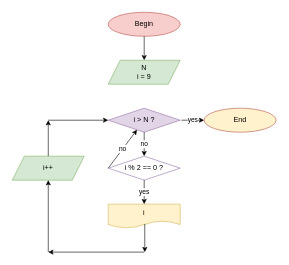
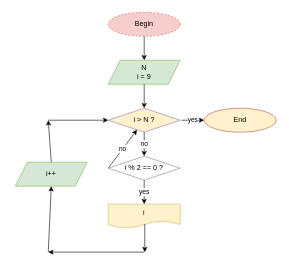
- <mxCell id="2" value="Begin" style="ellipse;whiteSpace=wrap;html=1;fillColor=#f8cecc;strokeColor=#b85450;" vertex="1" parent="1"><mxGeometry x="180" y="20" width="120" height="40" as="geometry" /></mxCell>
+ <mxCell id="2" value="Begin" style="ellipse;whiteSpace=wrap;html=1;fillColor=#f8cecc;strokeColor=#b85450;dashed=1;" vertex="1" parent="1"><mxGeometry x="180" y="20" width="120" height="40" as="geometry" /></mxCell>
+ <mxCell id="5" value="" style="endArrow=classic;html=1;rounded=0;exitX=0.5;exitY=1;exitDx=0;exitDy=0;" edge="1" parent="1" source="4" target="6"><mxGeometry width="50" height="50" relative="1" as="geometry"><mxPoint x="210" y="400" as="sourcePoint" /><mxPoint x="240" y="220" as="targetPoint" /></mxGeometry></mxCell>
- <mxCell id="6" value="i &amp;gt; N ?" style="rhombus;whiteSpace=wrap;html=1;fillColor=#e1d5e7;strokeColor=#9673a6;" vertex="1" parent="1"><mxGeometry x="180" y="180" width="120" height="40" as="geometry" /></mxCell>
+ <mxCell id="6" value="i &amp;gt; N ?" style="rhombus;whiteSpace=wrap;html=1;fillColor=#fff2cc;strokeColor=#9673a6;" vertex="1" parent="1"><mxGeometry x="180" y="180" width="120" height="40" as="geometry" /></mxCell>
- <mxCell id="16" value="i++" style="shape=parallelogram;perimeter=parallelogramPerimeter;whiteSpace=wrap;html=1;fixedSize=1;fillColor=#d5e8d4;strokeColor=#82b366;" vertex="1" parent="1"><mxGeometry x="20" y="260" width="120" height="40" as="geometry" /></mxCell>
+ <mxCell id="16" value="i++" style="shape=parallelogram;perimeter=parallelogramPerimeter;whiteSpace=wrap;html=1;fixedSize=1;fillColor=#d5e8d4;strokeColor=#82b366;" vertex="1" parent="1"><mxGeometry x="25" y="270" width="120" height="40" as="geometry" /></mxCell>
